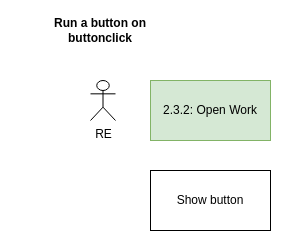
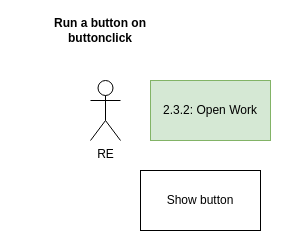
- <mxCell id="4" value="RE" style="shape=umlActor;verticalLabelPosition=bottom;verticalAlign=top;html=1;outlineConnect=0;" vertex="1" parent="1"><mxGeometry x="90" y="80" width="25" height="40" as="geometry" /></mxCell>
+ <mxCell id="4" value="RE" style="shape=umlActor;verticalLabelPosition=bottom;verticalAlign=top;html=1;outlineConnect=0;" vertex="1" parent="1"><mxGeometry x="90" y="80" width="30" height="60" as="geometry" /></mxCell>
- <mxCell id="3" value="Show button" style="rounded=0;whiteSpace=wrap;html=1;" vertex="1" parent="1"><mxGeometry x="150" y="170" width="120" height="60" as="geometry" /></mxCell>
+ <mxCell id="3" value="Show button" style="rounded=0;whiteSpace=wrap;html=1;" vertex="1" parent="1"><mxGeometry x="140" y="170" width="120" height="60" as="geometry" /></mxCell>
